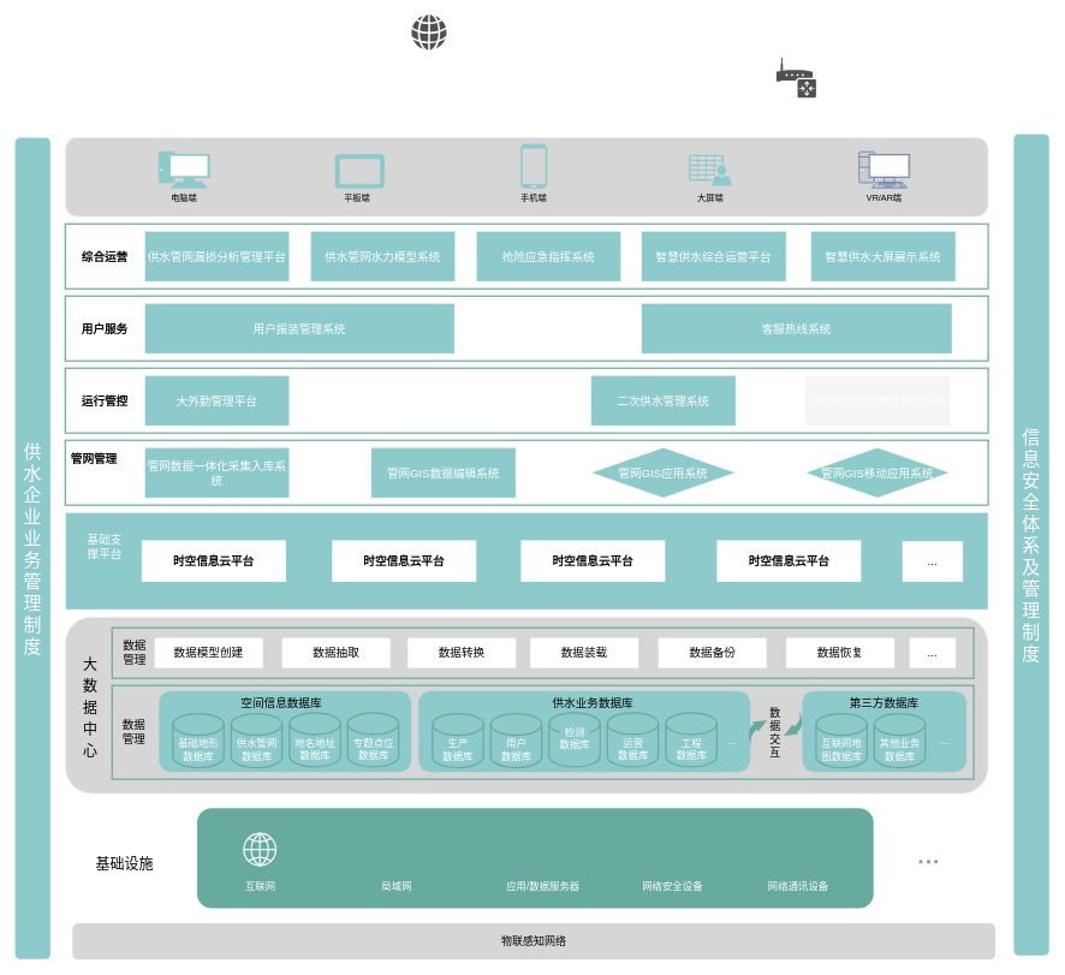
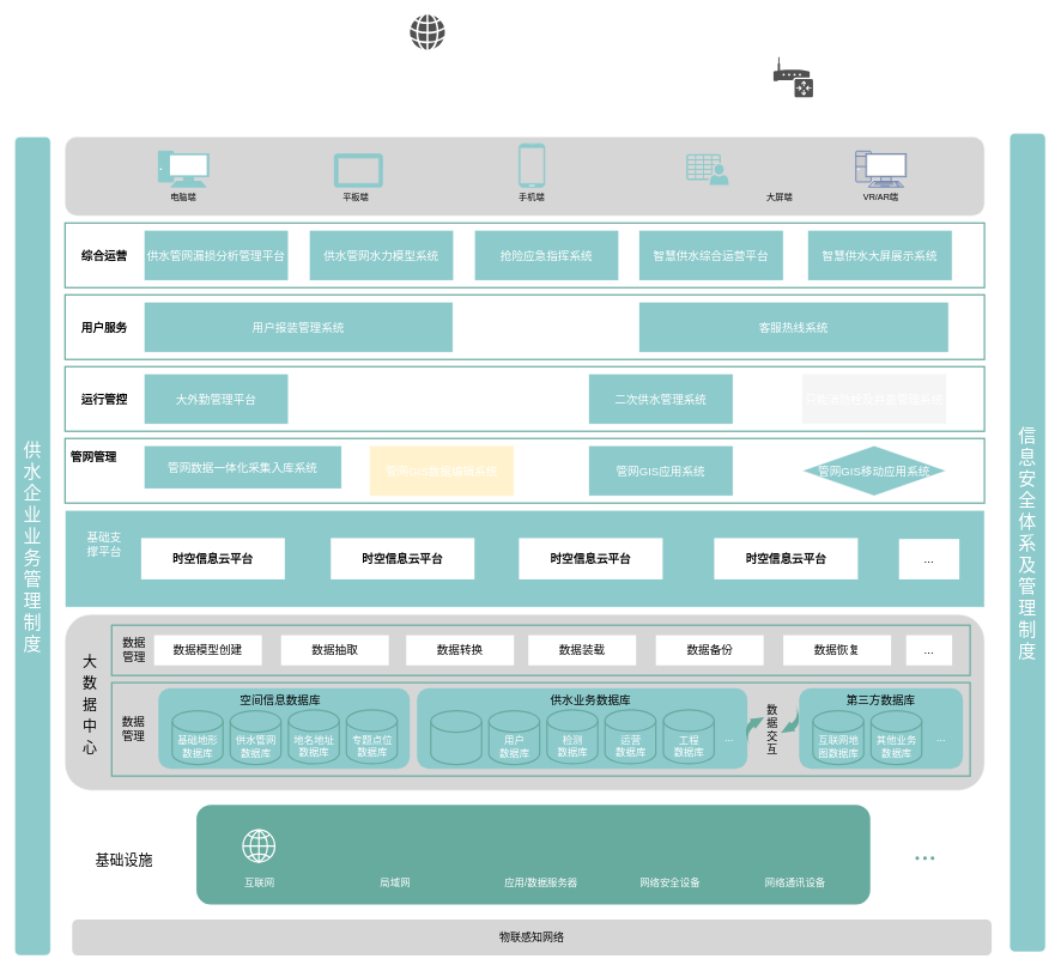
- <mxCell id="12" value="大屏端" style="text;html=1;strokeColor=none;fillColor=none;align=center;verticalAlign=middle;whiteSpace=wrap;rounded=0;" vertex="1" parent="1"><mxGeometry x="955" y="260" width="60" height="30" as="geometry" /></mxCell>
+ <mxCell id="12" value="大屏端" style="text;html=1;strokeColor=none;fillColor=none;align=center;verticalAlign=middle;whiteSpace=wrap;rounded=0;" vertex="1" parent="1"><mxGeometry x="1055" y="260" width="60" height="30" as="geometry" /></mxCell>
- <mxCell id="28" value="&lt;font style=&quot;font-size: 16px&quot; color=&quot;#ffffff&quot;&gt;管网数据一体化采集入库系统&lt;/font&gt;" style="rounded=0;whiteSpace=wrap;html=1;strokeColor=#FFFFFF;fillColor=#8DCACC;" vertex="1" parent="1"><mxGeometry x="200" y="620" width="201" height="70" as="geometry" /></mxCell>
+ <mxCell id="28" value="&lt;font style=&quot;font-size: 16px&quot; color=&quot;#ffffff&quot;&gt;管网数据一体化采集入库系统&lt;/font&gt;" style="rounded=0;whiteSpace=wrap;html=1;strokeColor=#FFFFFF;fillColor=#8DCACC;" vertex="1" parent="1"><mxGeometry x="200" y="620" width="275" height="60" as="geometry" /></mxCell>
- <mxCell id="29" value="&lt;font style=&quot;font-size: 16px&quot; color=&quot;#ffffff&quot;&gt;管网GIS数据编辑系统&lt;/font&gt;" style="rounded=0;whiteSpace=wrap;html=1;strokeColor=#FFFFFF;fillColor=#8DCACC;" vertex="1" parent="1"><mxGeometry x="514" y="620" width="201" height="70" as="geometry" /></mxCell>
+ <mxCell id="29" value="&lt;font style=&quot;font-size: 16px&quot; color=&quot;#ffffff&quot;&gt;管网GIS数据编辑系统&lt;/font&gt;" style="rounded=0;whiteSpace=wrap;html=1;strokeColor=#FFFFFF;fillColor=#fff2cc;" vertex="1" parent="1"><mxGeometry x="514" y="620" width="201" height="70" as="geometry" /></mxCell>
- <mxCell id="30" value="&lt;font color=&quot;#ffffff&quot;&gt;&lt;span style=&quot;font-size: 16px&quot;&gt;管网GIS应用系统&lt;/span&gt;&lt;/font&gt;" style="rhombus;whiteSpace=wrap;html=1;strokeColor=#FFFFFF;fillColor=#8DCACC;" vertex="1" parent="1"><mxGeometry x="819" y="620" width="201" height="70" as="geometry" /></mxCell>
+ <mxCell id="30" value="&lt;font color=&quot;#ffffff&quot;&gt;&lt;span style=&quot;font-size: 16px&quot;&gt;管网GIS应用系统&lt;/span&gt;&lt;/font&gt;" style="rounded=0;whiteSpace=wrap;html=1;strokeColor=#FFFFFF;fillColor=#8DCACC;" vertex="1" parent="1"><mxGeometry x="819" y="620" width="201" height="70" as="geometry" /></mxCell>
- <mxCell id="76" value="检测&lt;br&gt;数据库" style="text;html=1;strokeColor=none;fillColor=none;align=center;verticalAlign=middle;whiteSpace=wrap;rounded=0;labelBackgroundColor=#8DCACC;fontSize=14;fontColor=#FFFFFF;" vertex="1" parent="74"><mxGeometry x="5.75" y="20" width="60" height="30" as="geometry" /></mxCell>
+ <mxCell id="76" value="检测&lt;br&gt;数据库" style="text;html=1;strokeColor=none;fillColor=none;align=center;verticalAlign=middle;whiteSpace=wrap;rounded=0;labelBackgroundColor=#8DCACC;fontSize=14;fontColor=#FFFFFF;" vertex="1" parent="74"><mxGeometry x="5.75" y="35" width="60" height="30" as="geometry" /></mxCell>
- <mxCell id="70" value="生产&lt;br&gt;数据库" style="text;html=1;strokeColor=none;fillColor=none;align=center;verticalAlign=middle;whiteSpace=wrap;rounded=0;labelBackgroundColor=#8DCACC;fontSize=14;fontColor=#FFFFFF;" vertex="1" parent="68"><mxGeometry x="5.75" y="35" width="60" height="30" as="geometry" /></mxCell>
